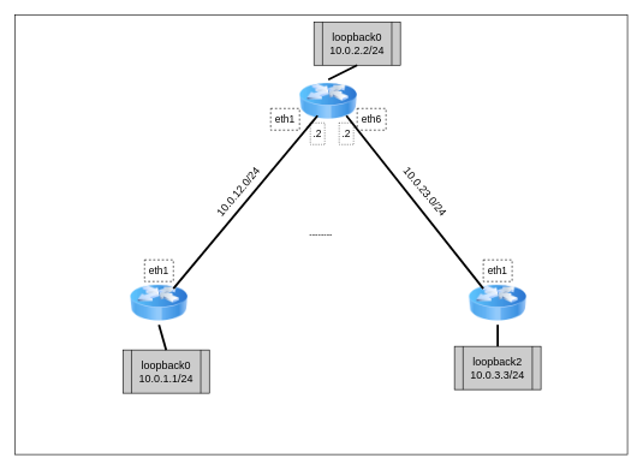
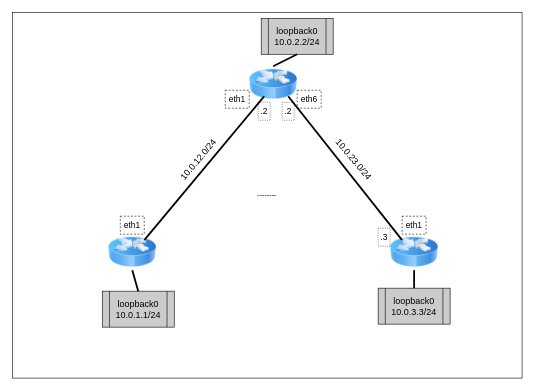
+ <mxCell id="20" value="&lt;font style=&quot;color: rgb(0, 0, 0); font-size: 14px;&quot;&gt;.3&lt;/font&gt;" style="text;html=1;align=center;verticalAlign=middle;whiteSpace=wrap;rounded=0;perimeterSpacing=3;dashed=1;strokeColor=#000000;dashPattern=1 2;" parent="1" vertex="1"><mxGeometry x="630" y="380" width="20" height="30" as="geometry" /></mxCell>
- <mxCell id="10" value="&lt;font style=&quot;font-size: 15px; color: rgb(0, 0, 0);&quot;&gt;loopback2&lt;/font&gt;&lt;div&gt;&lt;font style=&quot;font-size: 15px; color: rgb(0, 0, 0);&quot;&gt;10.0.3.3/24&lt;/font&gt;&lt;/div&gt;" style="shape=process;whiteSpace=wrap;html=1;backgroundOutline=1;fillColor=#CCCCCC;strokeColor=#000000;" parent="1" vertex="1"><mxGeometry x="630" y="480" width="120" height="60" as="geometry" /></mxCell>
+ <mxCell id="10" value="&lt;font style=&quot;font-size: 15px; color: rgb(0, 0, 0);&quot;&gt;loopback0&lt;/font&gt;&lt;div&gt;&lt;font style=&quot;font-size: 15px; color: rgb(0, 0, 0);&quot;&gt;10.0.3.3/24&lt;/font&gt;&lt;/div&gt;" style="shape=process;whiteSpace=wrap;html=1;backgroundOutline=1;fillColor=#CCCCCC;strokeColor=#000000;" parent="1" vertex="1"><mxGeometry x="630" y="480" width="120" height="60" as="geometry" /></mxCell>
